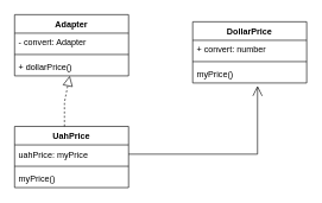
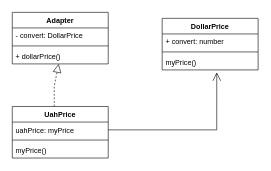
- <mxCell id="3" value="- convert: Adapter" style="text;strokeColor=none;fillColor=none;align=left;verticalAlign=top;spacingLeft=4;spacingRight=4;overflow=hidden;rotatable=0;points=[[0,0.5],[1,0.5]];portConstraint=eastwest;" vertex="1" parent="2"><mxGeometry y="26" width="160" height="26" as="geometry" /></mxCell>
+ <mxCell id="3" value="- convert: DollarPrice" style="text;strokeColor=none;fillColor=none;align=left;verticalAlign=top;spacingLeft=4;spacingRight=4;overflow=hidden;rotatable=0;points=[[0,0.5],[1,0.5]];portConstraint=eastwest;" vertex="1" parent="2"><mxGeometry y="26" width="160" height="26" as="geometry" /></mxCell>
